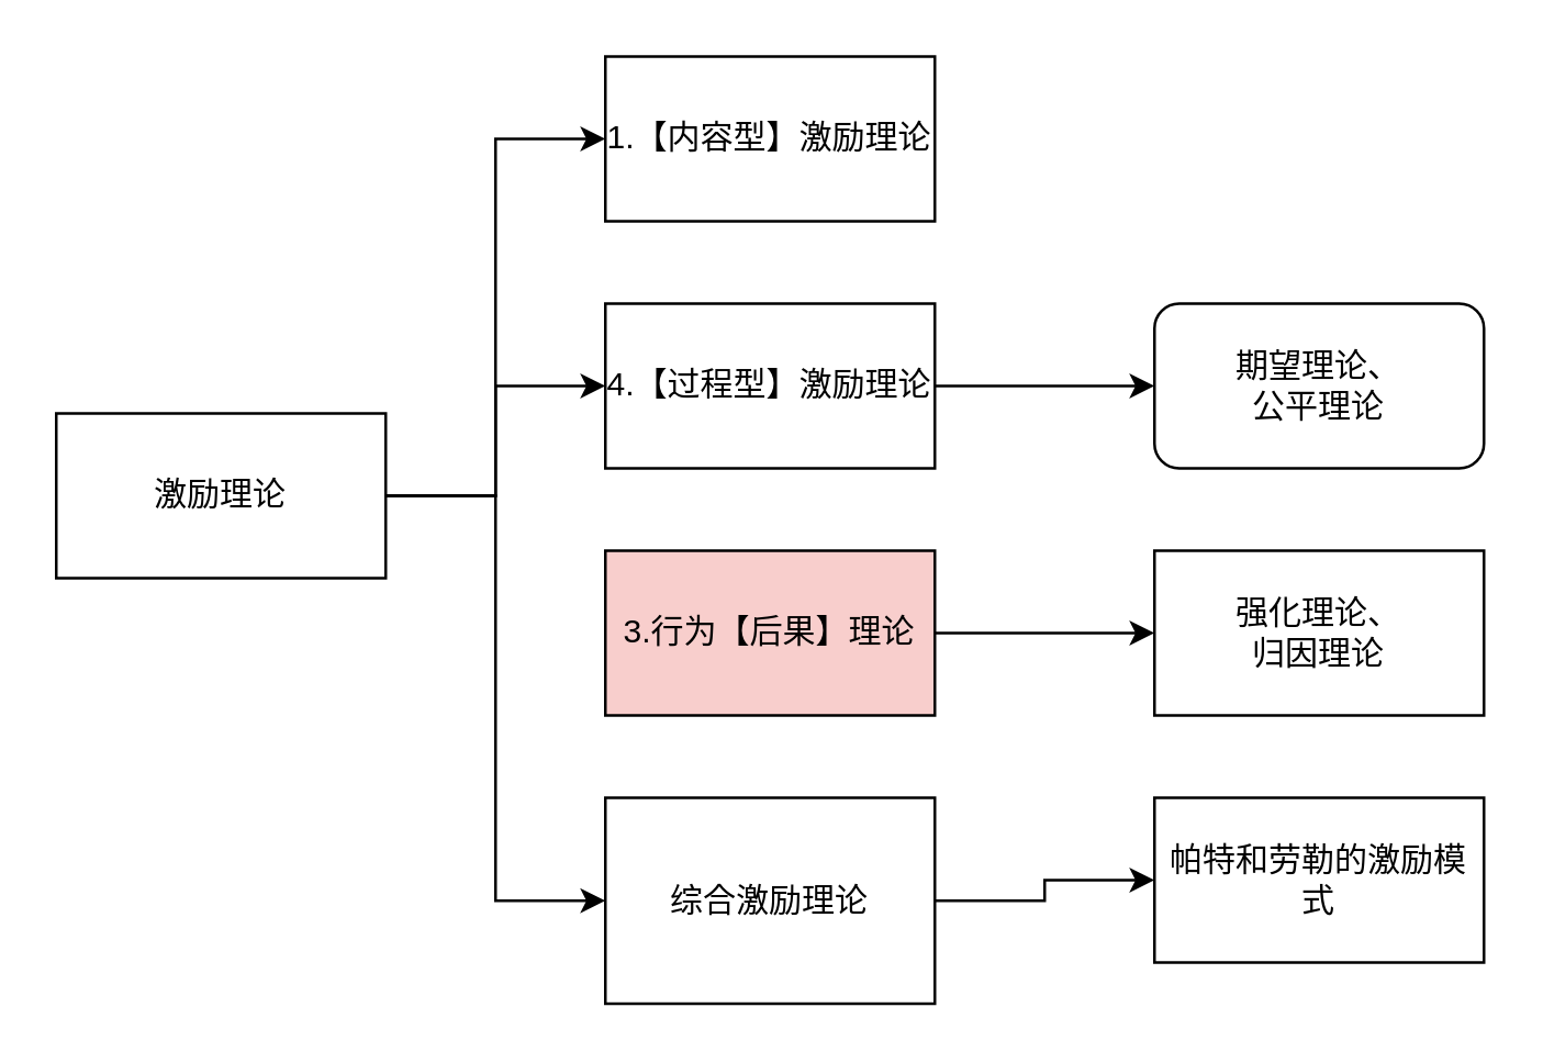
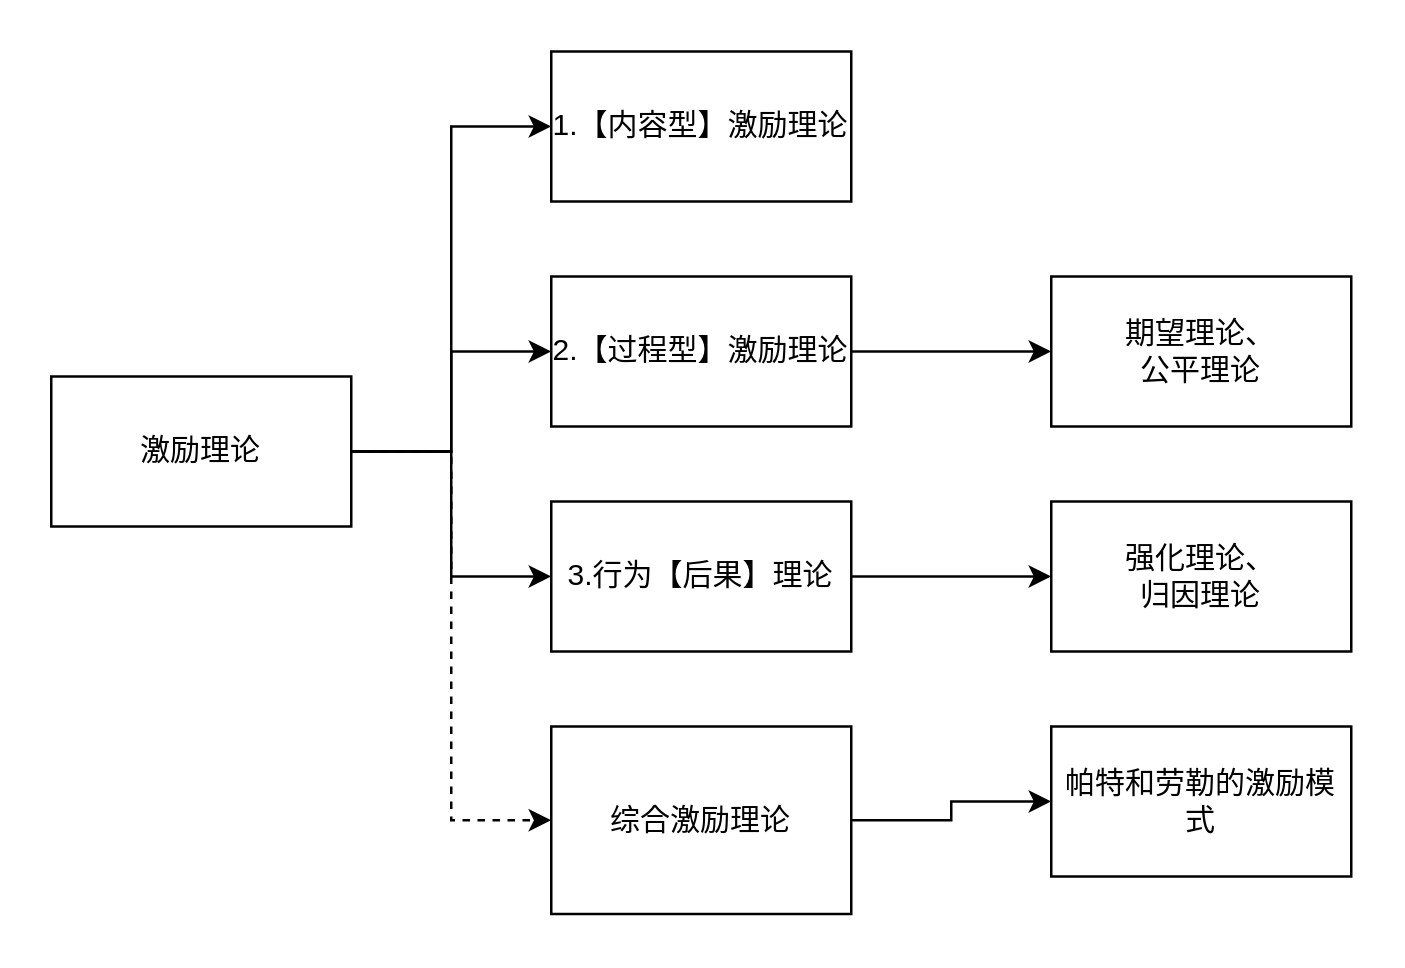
- <mxCell id="13" value="4.【过程型】激励理论" style="rounded=0;whiteSpace=wrap;html=1;" parent="1" vertex="1"><mxGeometry x="220" y="110" width="120" height="60" as="geometry" /></mxCell>
+ <mxCell id="13" value="2.【过程型】激励理论" style="rounded=0;whiteSpace=wrap;html=1;" parent="1" vertex="1"><mxGeometry x="220" y="110" width="120" height="60" as="geometry" /></mxCell>
- <mxCell id="14" value="&lt;div&gt;期望理论、&lt;/div&gt;&lt;div&gt;公平理论&lt;/div&gt;" style="whiteSpace=wrap;html=1;rounded=1;" parent="1" vertex="1"><mxGeometry x="420" y="110" width="120" height="60" as="geometry" /></mxCell>
+ <mxCell id="14" value="&lt;div&gt;期望理论、&lt;/div&gt;&lt;div&gt;公平理论&lt;/div&gt;" style="rounded=0;whiteSpace=wrap;html=1;" parent="1" vertex="1"><mxGeometry x="420" y="110" width="120" height="60" as="geometry" /></mxCell>
+ <mxCell id="4" style="edgeStyle=orthogonalEdgeStyle;rounded=0;orthogonalLoop=1;jettySize=auto;html=1;entryX=0;entryY=0.5;entryDx=0;entryDy=0;" parent="1" source="6" target="11" edge="1"><mxGeometry relative="1" as="geometry" /></mxCell>
- <mxCell id="11" value="3.行为【后果】理论" style="rounded=0;whiteSpace=wrap;html=1;fillColor=#f8cecc;" parent="1" vertex="1"><mxGeometry x="220" y="200" width="120" height="60" as="geometry" /></mxCell>
+ <mxCell id="11" value="3.行为【后果】理论" style="rounded=0;whiteSpace=wrap;html=1;" parent="1" vertex="1"><mxGeometry x="220" y="200" width="120" height="60" as="geometry" /></mxCell>
- <mxCell id="5" style="edgeStyle=orthogonalEdgeStyle;rounded=0;orthogonalLoop=1;jettySize=auto;html=1;entryX=0;entryY=0.5;entryDx=0;entryDy=0;" parent="1" source="6" target="9" edge="1"><mxGeometry relative="1" as="geometry" /></mxCell>
+ <mxCell id="5" style="edgeStyle=orthogonalEdgeStyle;rounded=0;orthogonalLoop=1;jettySize=auto;html=1;entryX=0;entryY=0.5;entryDx=0;entryDy=0;dashed=1;" parent="1" source="6" target="9" edge="1"><mxGeometry relative="1" as="geometry" /></mxCell>
